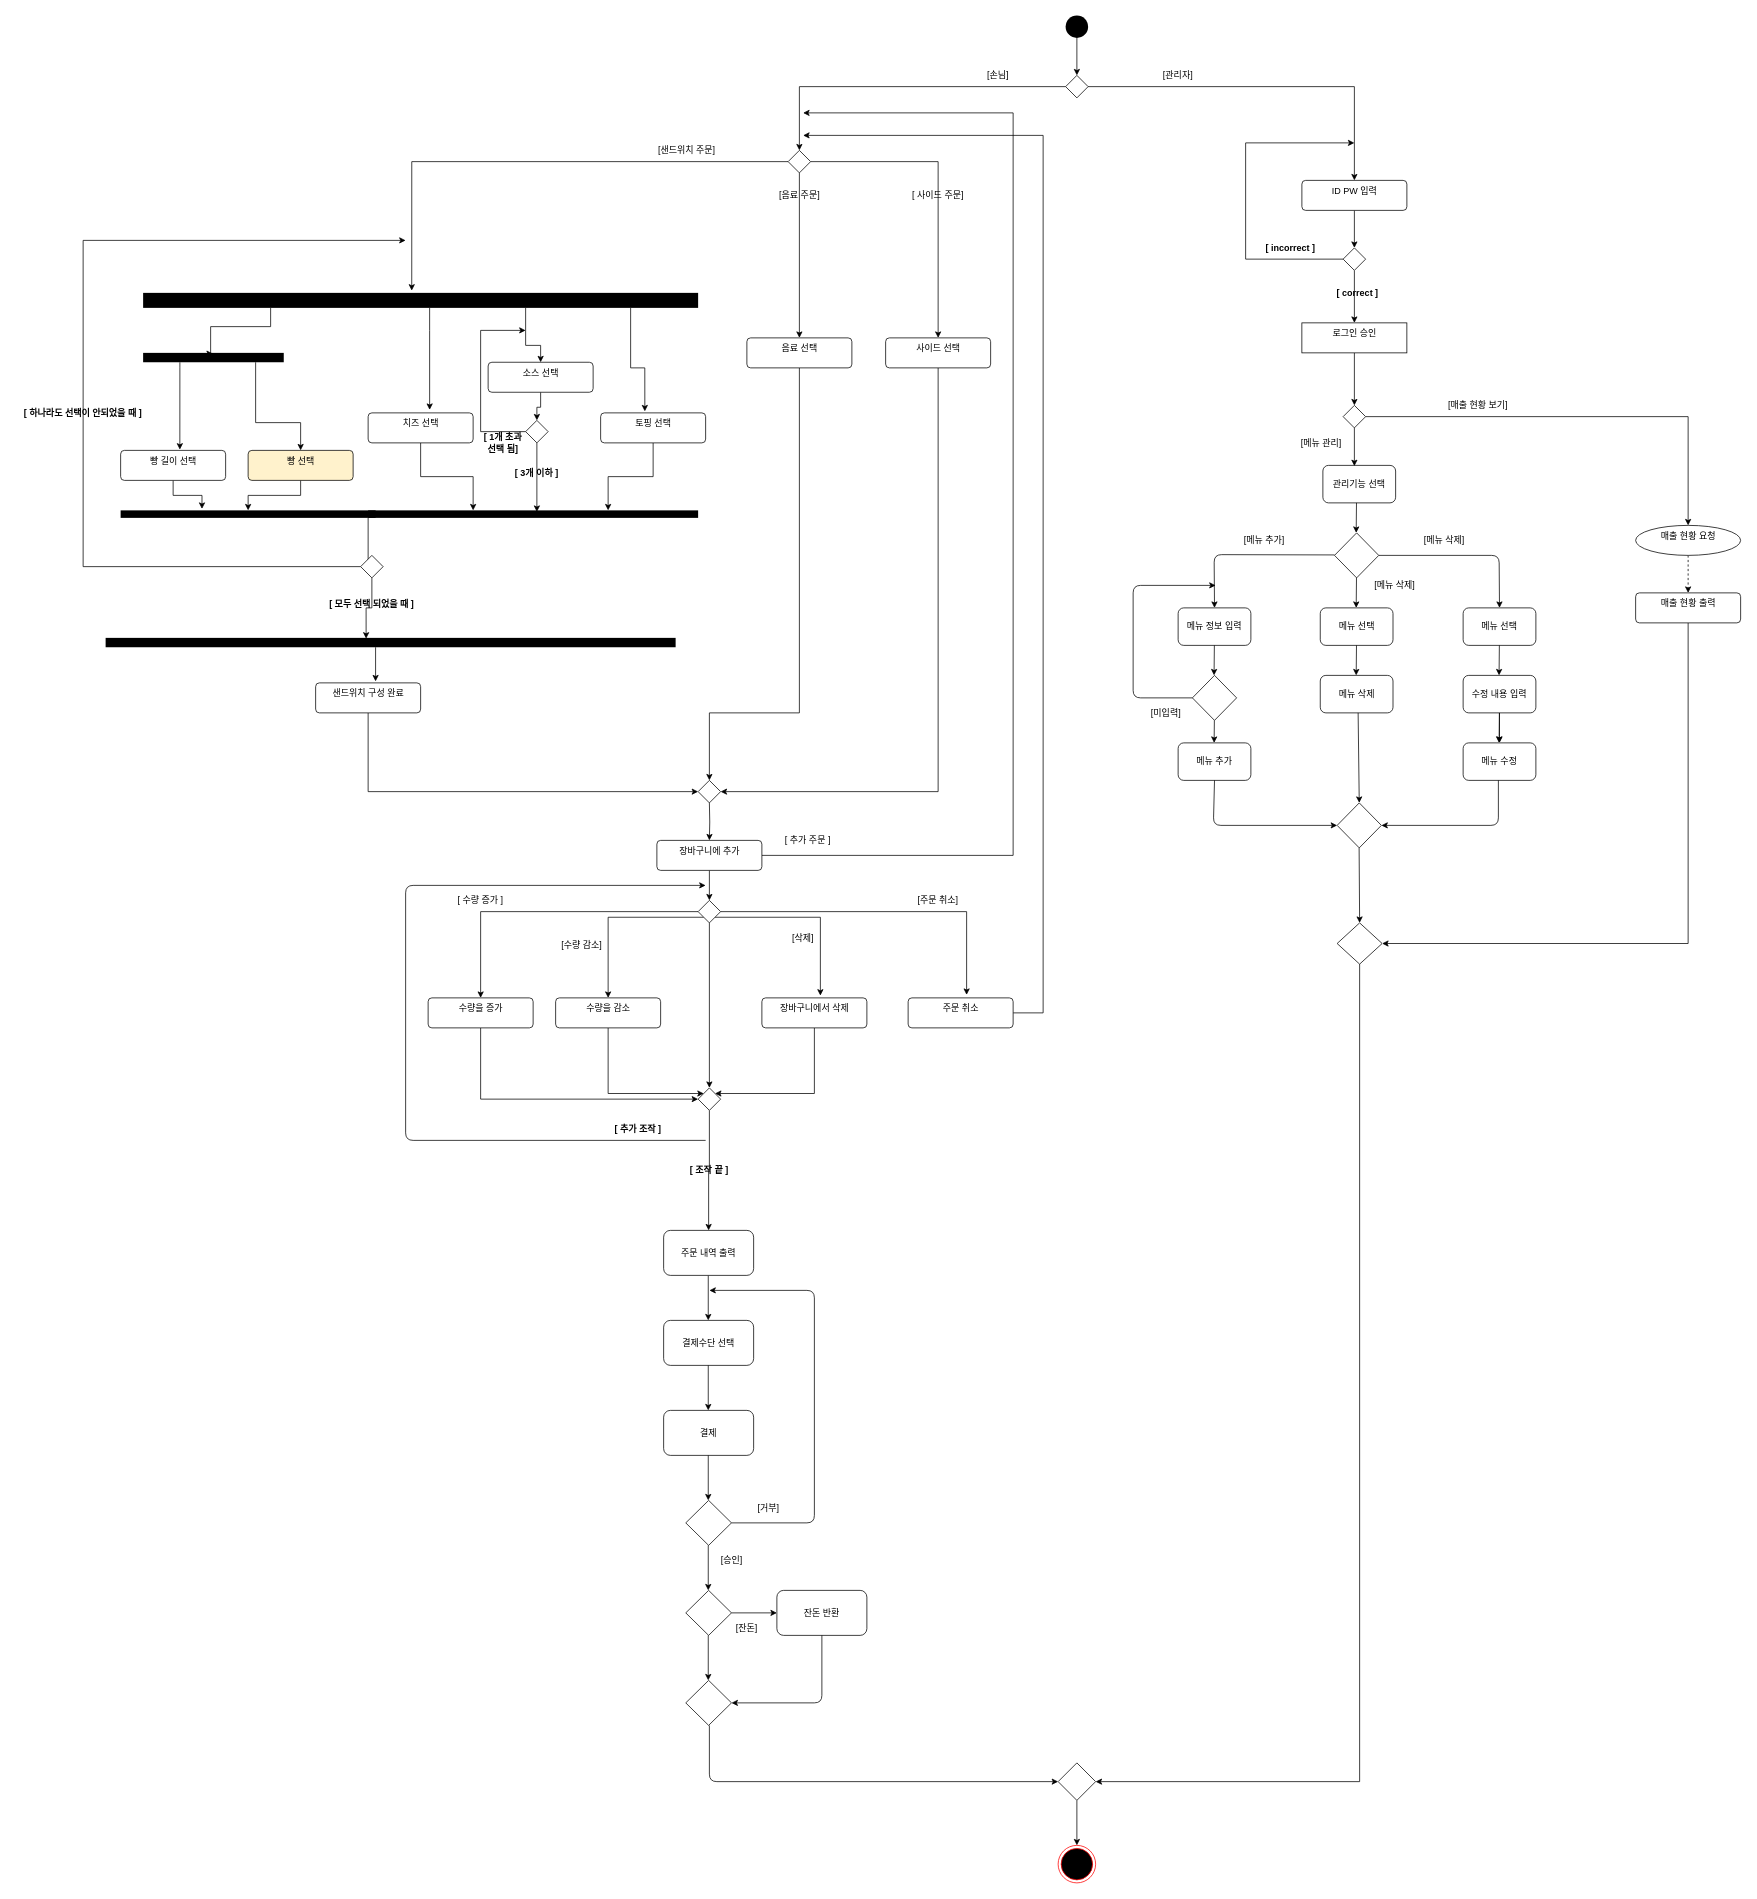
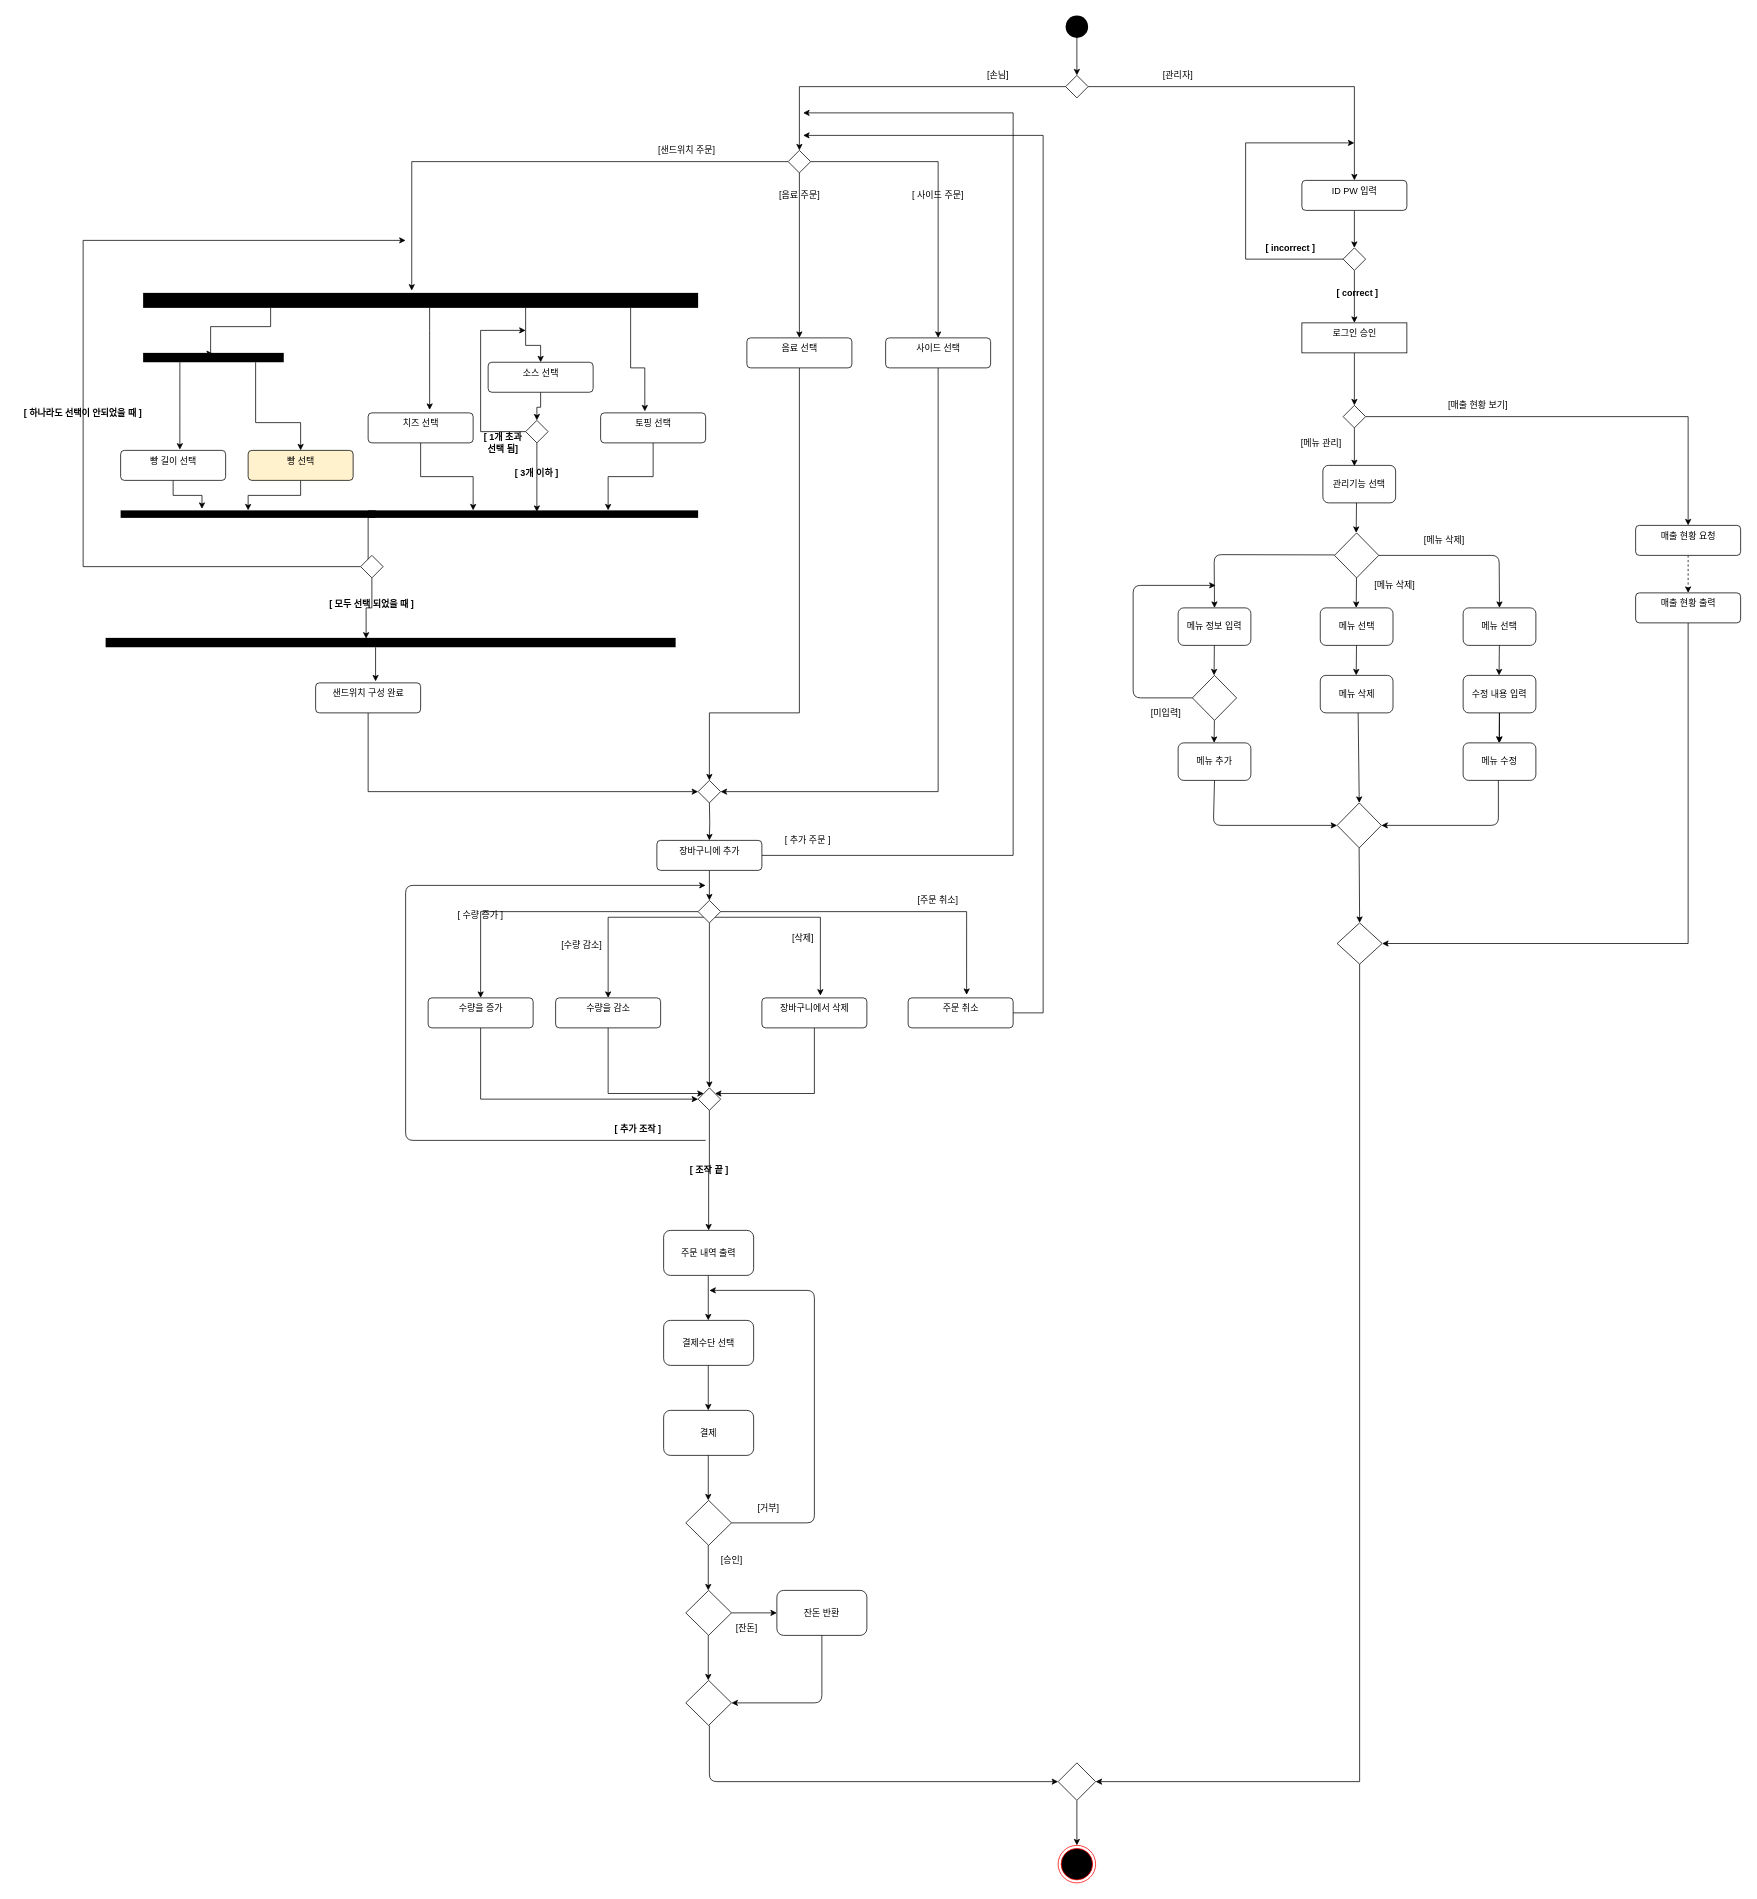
- <mxCell id="121" value="[메뉴 추가]" style="text;html=1;strokeColor=none;fillColor=none;align=center;verticalAlign=middle;whiteSpace=wrap;rounded=0;" vertex="1" parent="1"><mxGeometry x="1650" y="710" width="70" height="20" as="geometry" /></mxCell>
- <mxCell id="147" value="매출 현황 요청" style="ellipse;html=1;align=center;verticalAlign=top;absoluteArcSize=1;arcSize=10;dashed=0;" vertex="1" parent="1"><mxGeometry x="2180" y="700" width="140" height="40" as="geometry" /></mxCell>
+ <mxCell id="147" value="매출 현황 요청" style="html=1;align=center;verticalAlign=top;rounded=1;absoluteArcSize=1;arcSize=10;dashed=0;" vertex="1" parent="1"><mxGeometry x="2180" y="700" width="140" height="40" as="geometry" /></mxCell>
- <mxCell id="80" value="[ 수량 증가 ]" style="text;html=1;strokeColor=none;fillColor=none;align=center;verticalAlign=middle;whiteSpace=wrap;rounded=0;" vertex="1" parent="1"><mxGeometry x="605" y="1190" width="70" height="20" as="geometry" /></mxCell>
+ <mxCell id="80" value="[ 수량 증가 ]" style="text;html=1;strokeColor=none;fillColor=none;align=center;verticalAlign=middle;whiteSpace=wrap;rounded=0;" vertex="1" parent="1"><mxGeometry x="605" y="1210" width="70" height="20" as="geometry" /></mxCell>
